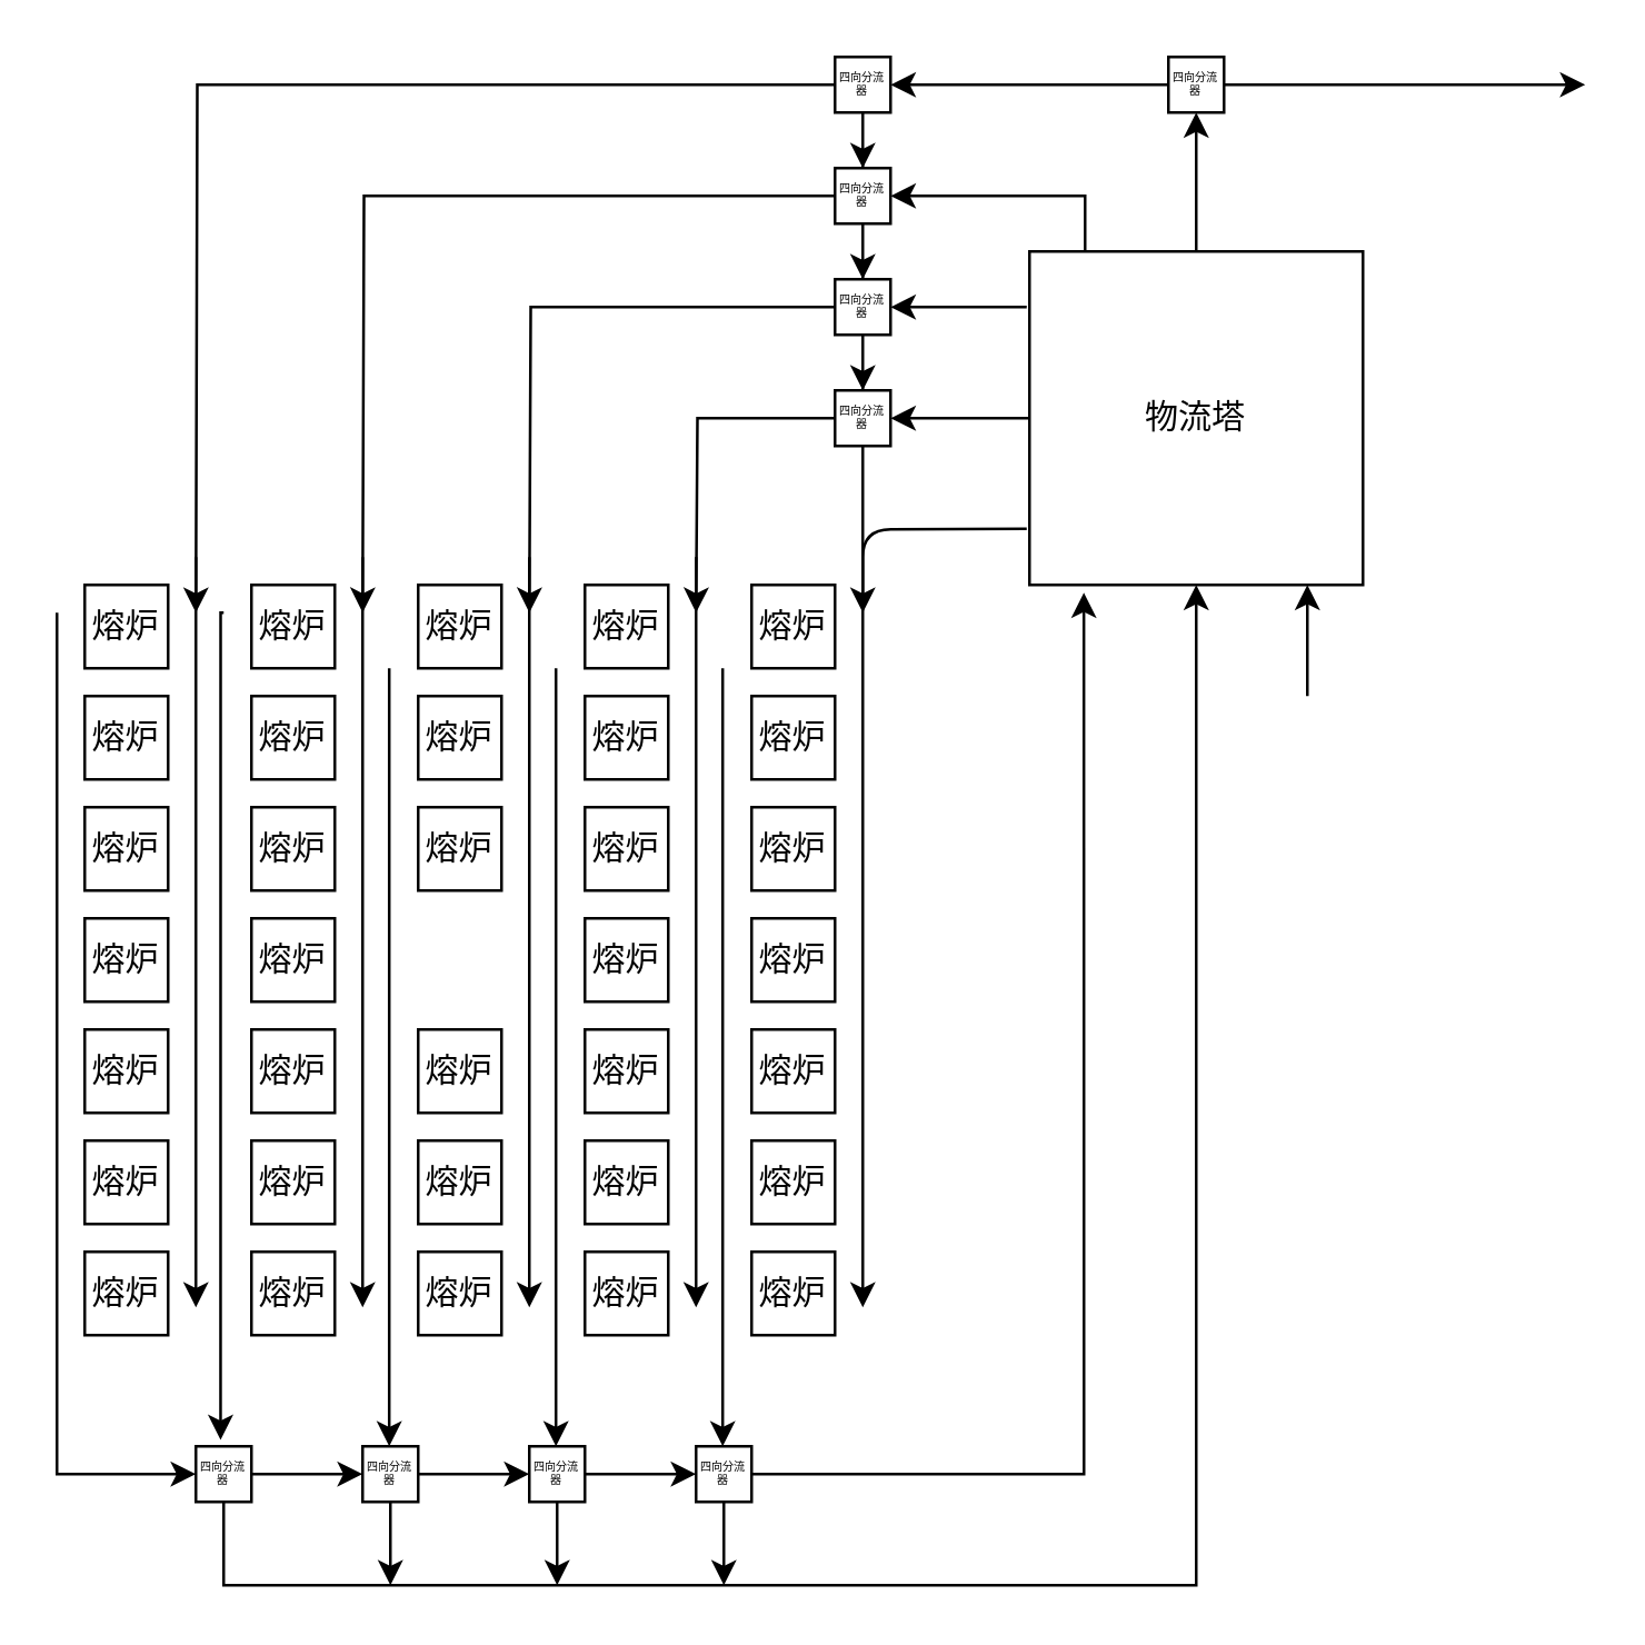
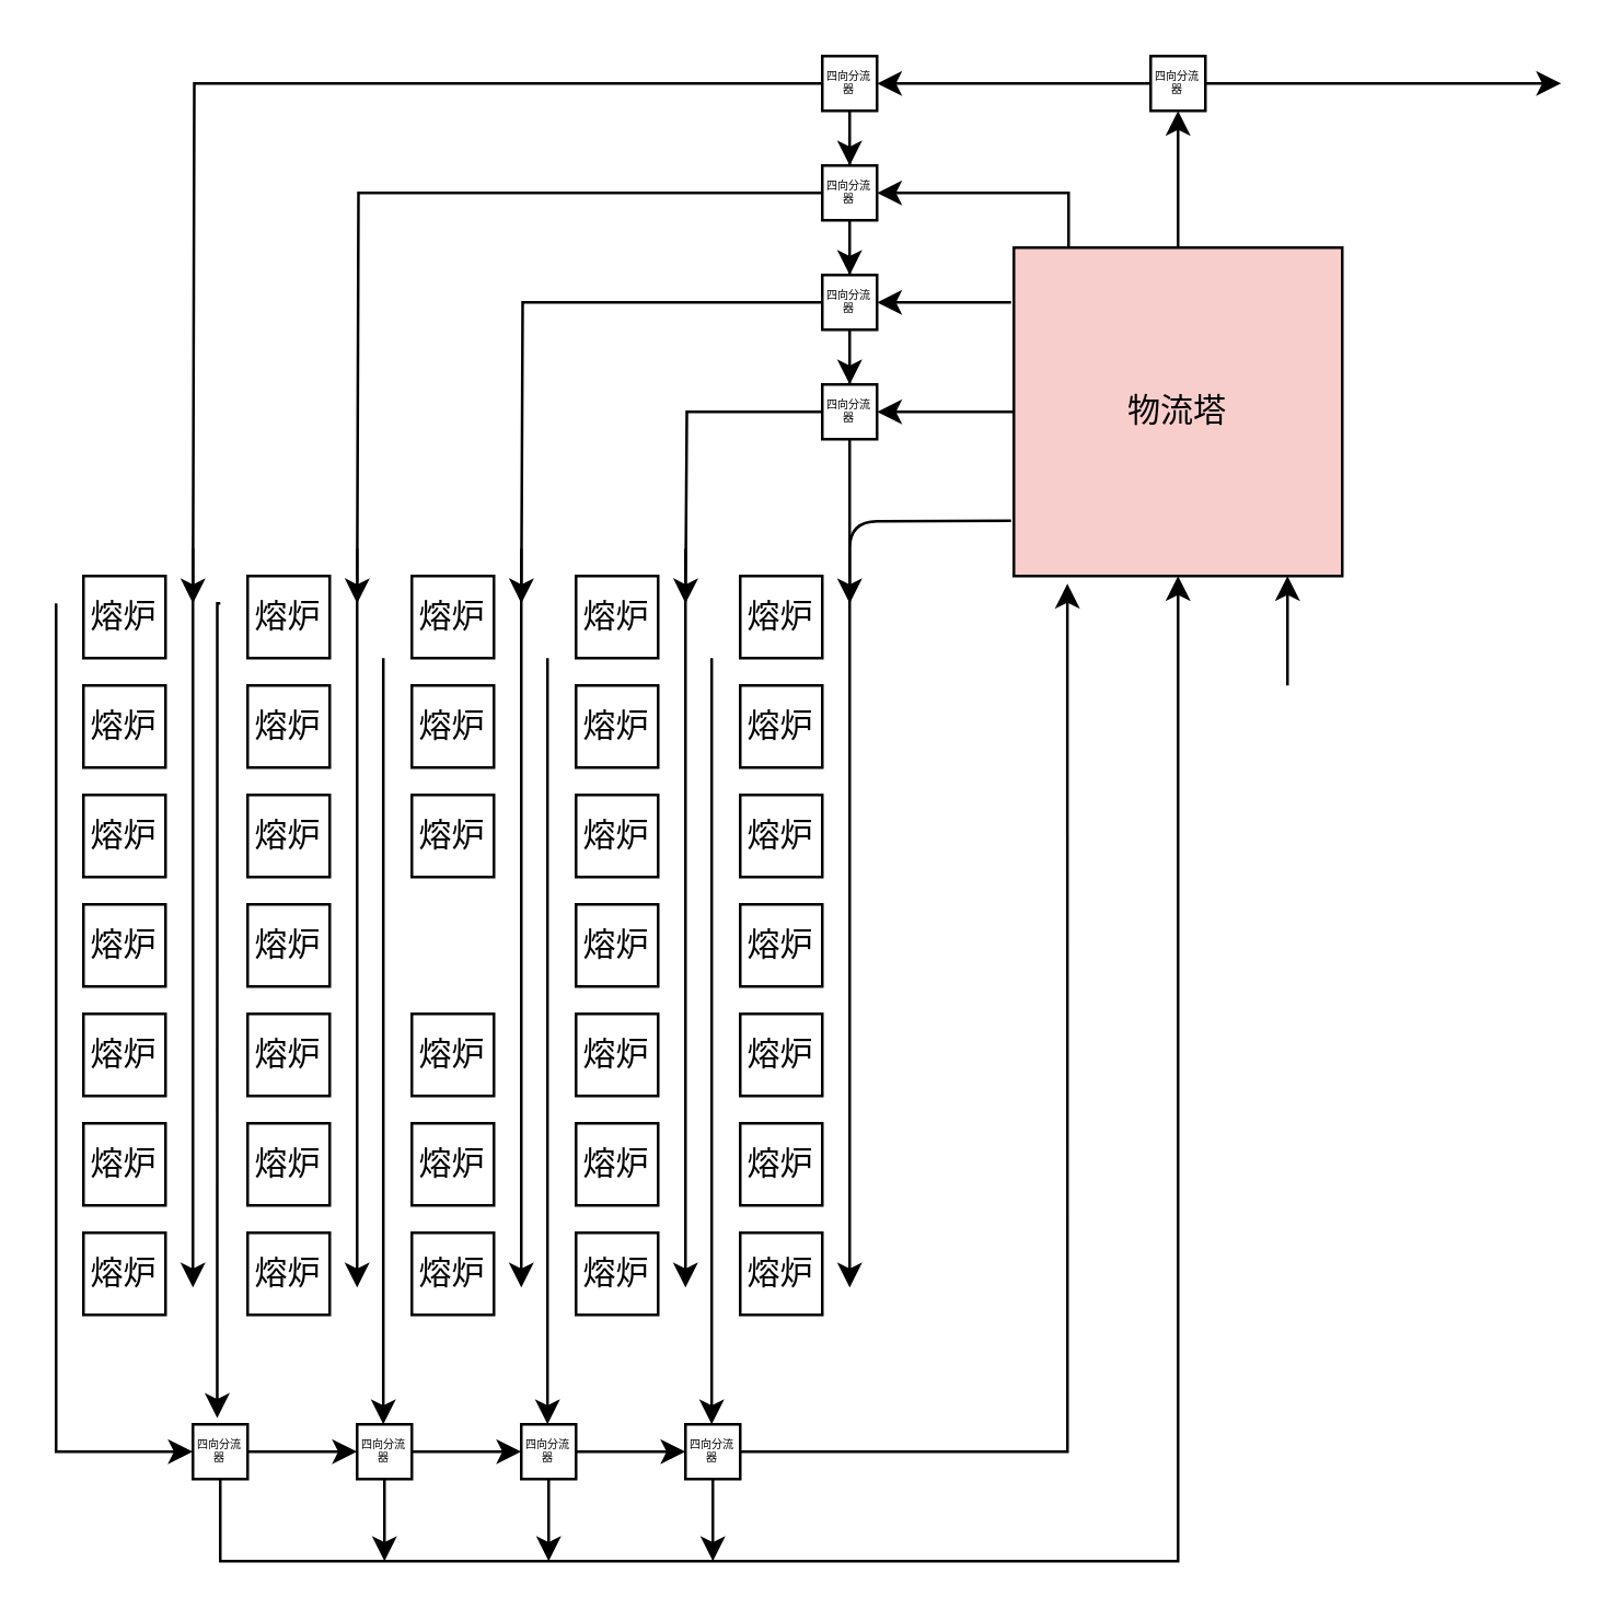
- <mxCell id="4" value="物流塔" style="whiteSpace=wrap;html=1;aspect=fixed;" vertex="1" parent="1"><mxGeometry x="370" y="90" width="120" height="120" as="geometry" /></mxCell>
+ <mxCell id="4" value="物流塔" style="whiteSpace=wrap;html=1;aspect=fixed;fillColor=#f8cecc;" vertex="1" parent="1"><mxGeometry x="370" y="90" width="120" height="120" as="geometry" /></mxCell>
